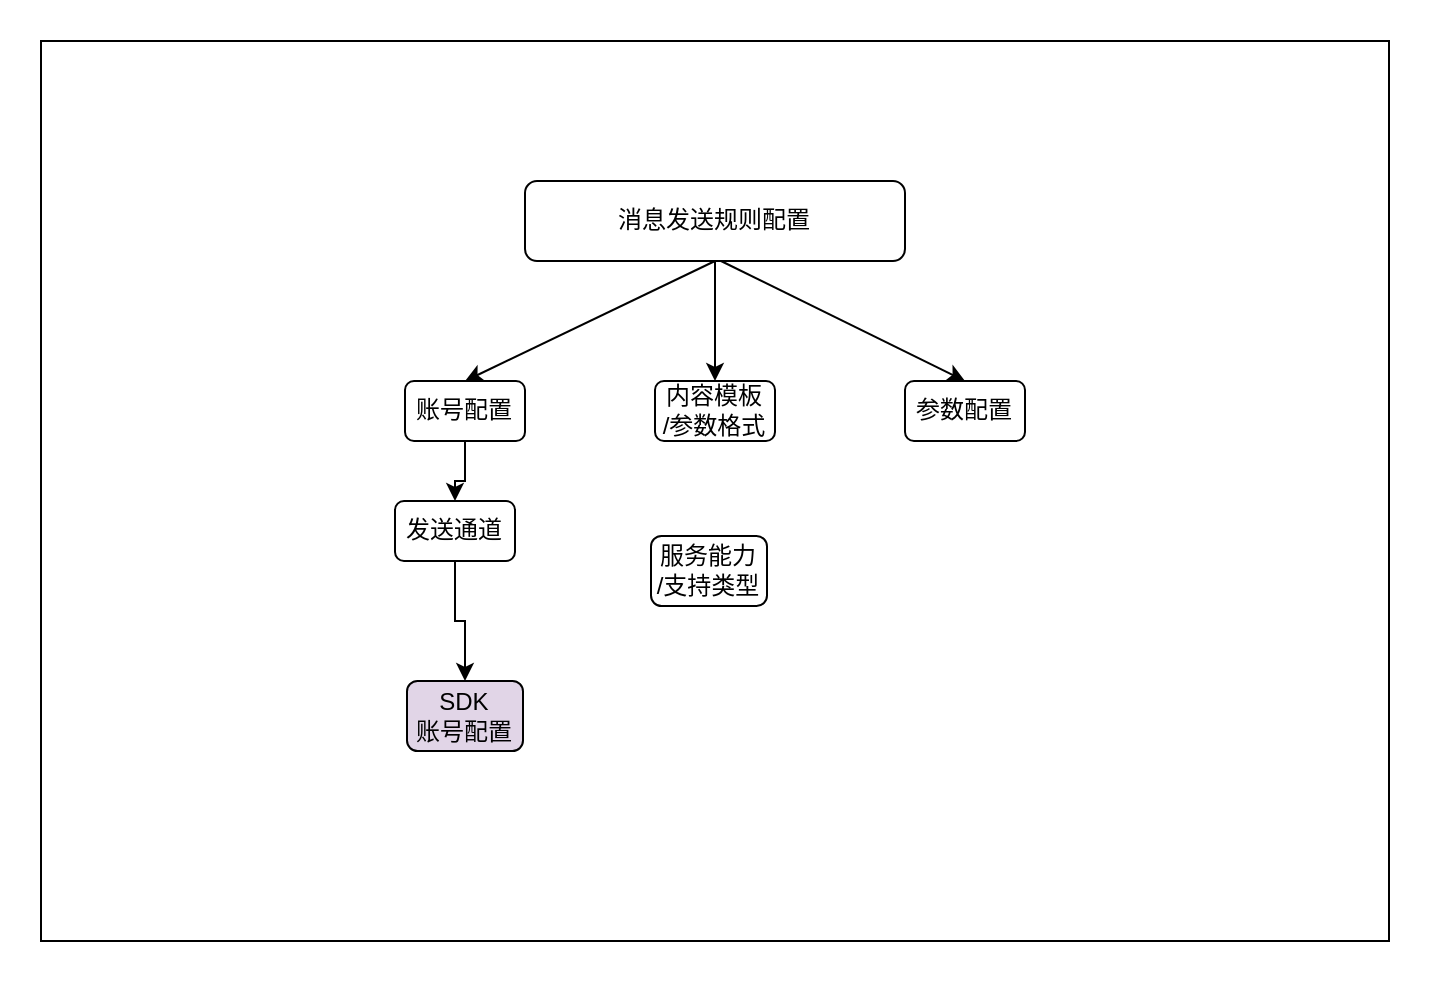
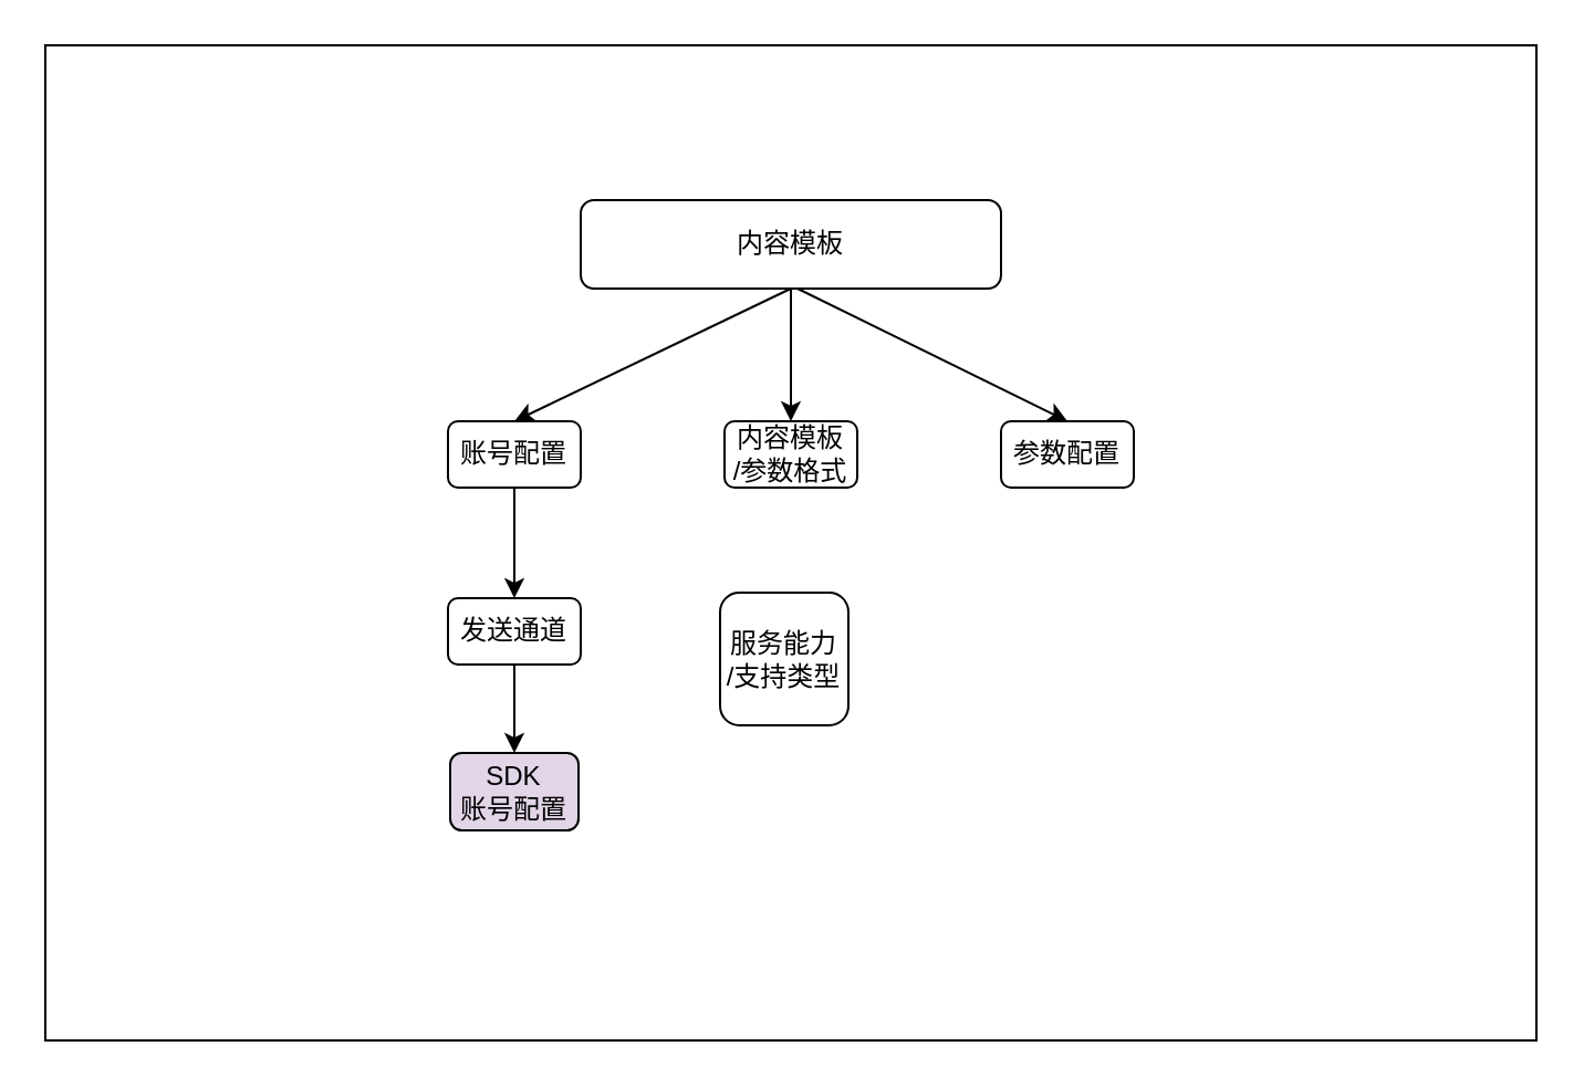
- <mxCell id="3" value="消息发送规则配置" style="rounded=1;whiteSpace=wrap;html=1;" vertex="1" parent="1"><mxGeometry x="262" y="90" width="190" height="40" as="geometry" /></mxCell>
+ <mxCell id="3" value="内容模板" style="rounded=1;whiteSpace=wrap;html=1;" vertex="1" parent="1"><mxGeometry x="262" y="90" width="190" height="40" as="geometry" /></mxCell>
- <mxCell id="12" value="发送通道" style="whiteSpace=wrap;html=1;rounded=1;" vertex="1" parent="1"><mxGeometry x="197" y="250" width="60" height="30" as="geometry" /></mxCell>
+ <mxCell id="12" value="发送通道" style="whiteSpace=wrap;html=1;rounded=1;" vertex="1" parent="1"><mxGeometry x="202" y="270" width="60" height="30" as="geometry" /></mxCell>
- <mxCell id="14" value="服务能力&lt;br&gt;/支持类型" style="whiteSpace=wrap;html=1;rounded=1;" vertex="1" parent="1"><mxGeometry x="325" y="267.5" width="58" height="35" as="geometry" /></mxCell>
+ <mxCell id="14" value="服务能力&lt;br&gt;/支持类型" style="whiteSpace=wrap;html=1;rounded=1;" vertex="1" parent="1"><mxGeometry x="325" y="267.5" width="58" height="60" as="geometry" /></mxCell>
